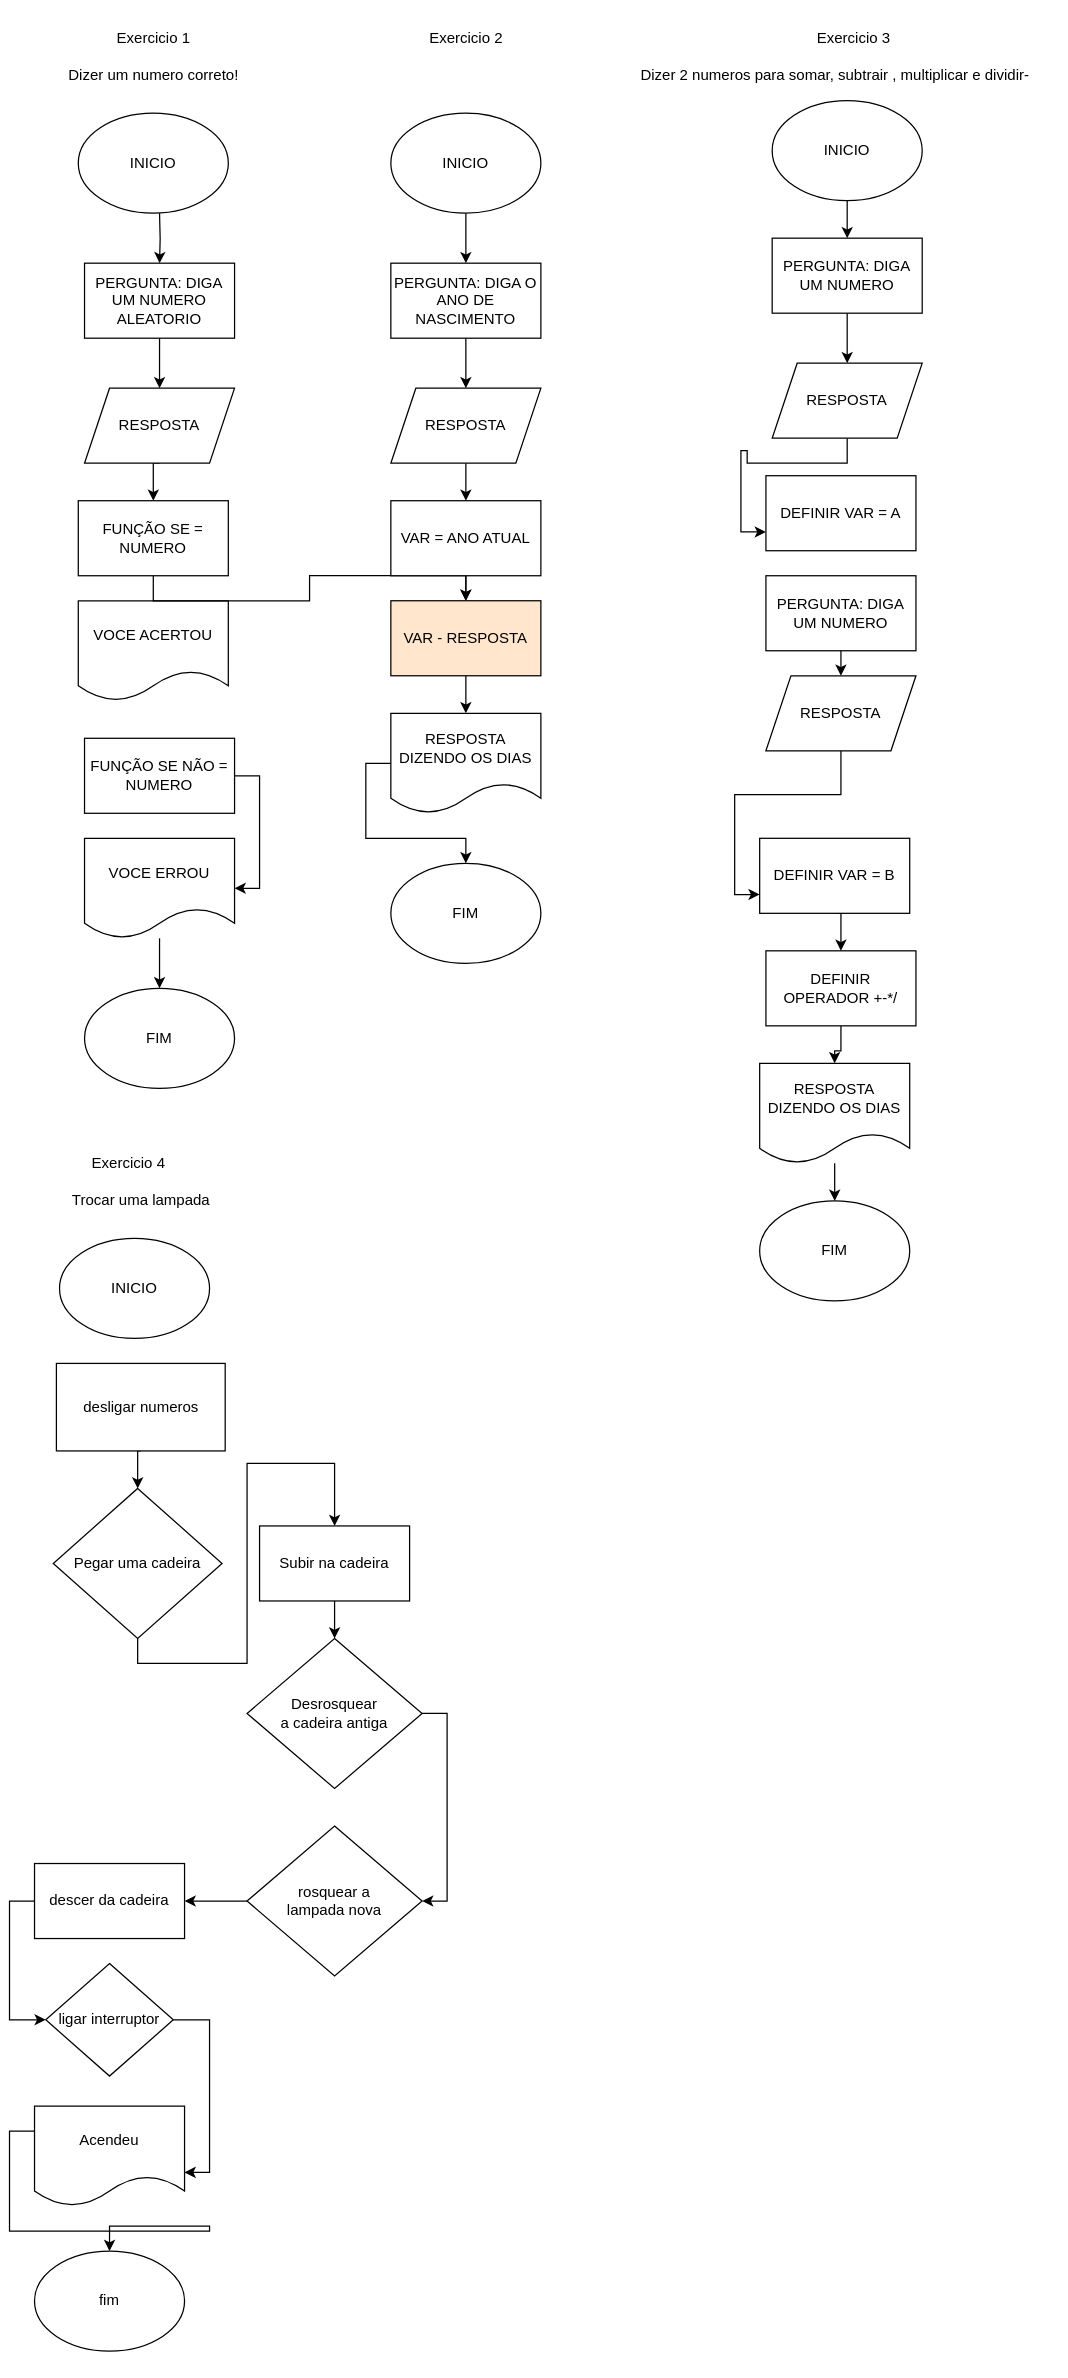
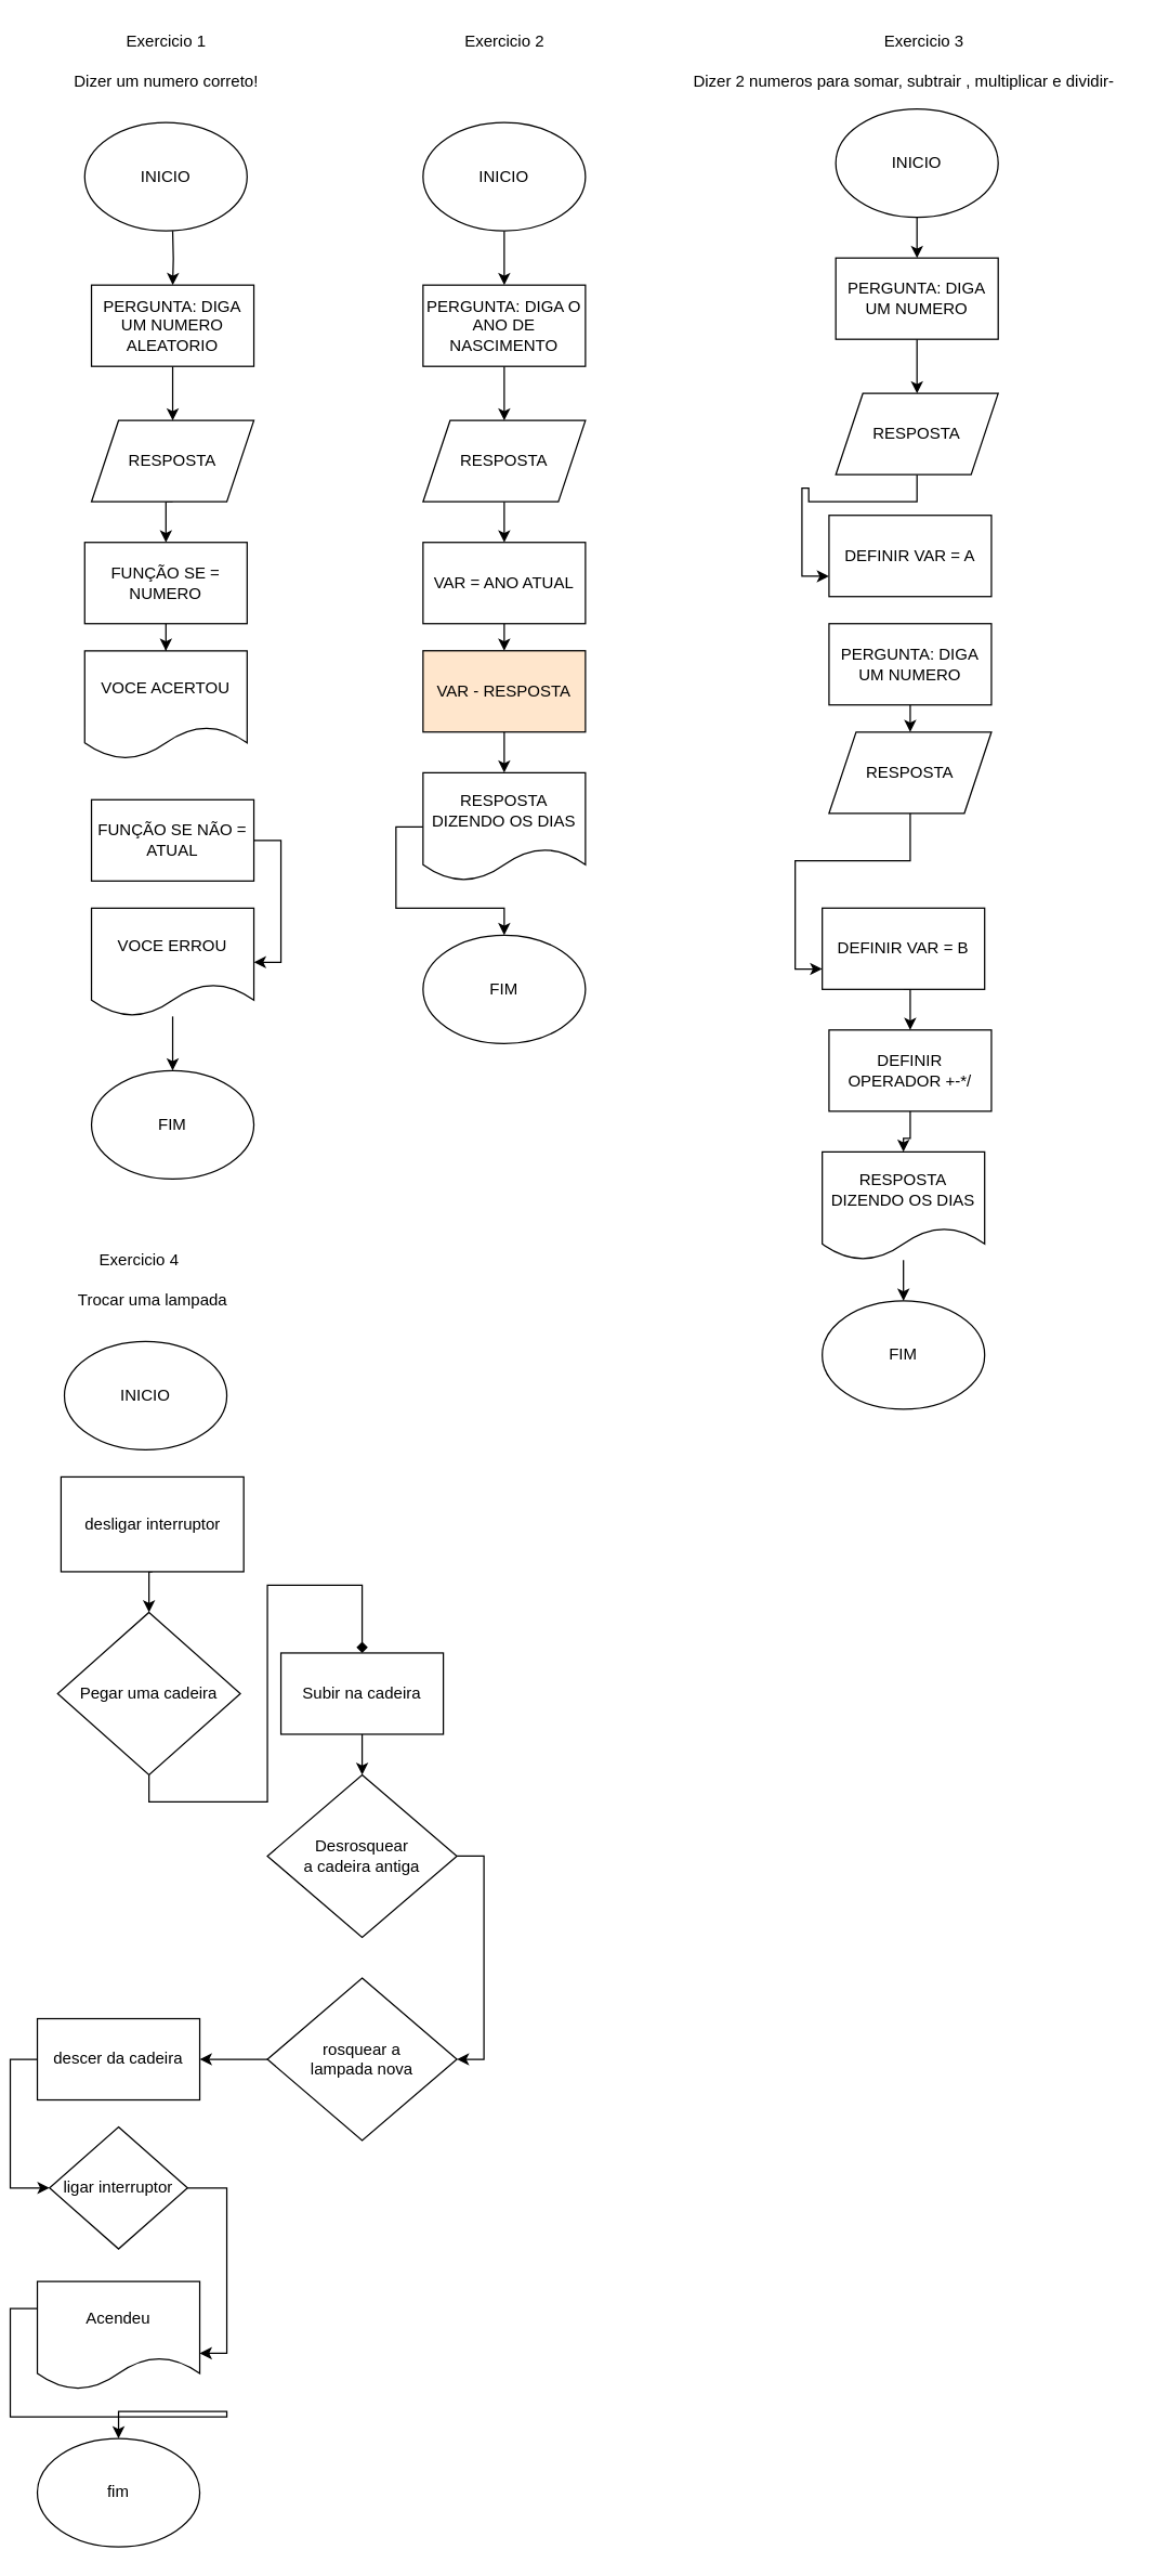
- <mxCell id="11" style="edgeStyle=orthogonalEdgeStyle;rounded=0;orthogonalLoop=1;jettySize=auto;html=1;exitX=0.5;exitY=1;exitDx=0;exitDy=0;" parent="1" source="12" target="28" edge="1"><mxGeometry relative="1" as="geometry" /></mxCell>
+ <mxCell id="11" style="edgeStyle=orthogonalEdgeStyle;rounded=0;orthogonalLoop=1;jettySize=auto;html=1;exitX=0.5;exitY=1;exitDx=0;exitDy=0;" parent="1" source="12" target="10" edge="1"><mxGeometry relative="1" as="geometry" /></mxCell>
- <mxCell id="14" value="FUNÇÃO SE NÃO = NUMERO" style="rounded=0;whiteSpace=wrap;html=1;" parent="1" vertex="1"><mxGeometry x="60" y="590" width="120" height="60" as="geometry" /></mxCell>
+ <mxCell id="14" value="FUNÇÃO SE NÃO = ATUAL" style="rounded=0;whiteSpace=wrap;html=1;" parent="1" vertex="1"><mxGeometry x="60" y="590" width="120" height="60" as="geometry" /></mxCell>
- <mxCell id="56" value="desligar numeros" style="rounded=0;whiteSpace=wrap;html=1;" vertex="1" parent="1"><mxGeometry x="37.5" y="1090" width="135" height="70" as="geometry" /></mxCell>
+ <mxCell id="56" value="desligar interruptor" style="rounded=0;whiteSpace=wrap;html=1;" vertex="1" parent="1"><mxGeometry x="37.5" y="1090" width="135" height="70" as="geometry" /></mxCell>
- <mxCell id="57" style="edgeStyle=orthogonalEdgeStyle;rounded=0;orthogonalLoop=1;jettySize=auto;html=1;exitX=0.5;exitY=1;exitDx=0;exitDy=0;entryX=0.5;entryY=0;entryDx=0;entryDy=0;" edge="1" parent="1" source="58" target="60"><mxGeometry relative="1" as="geometry" /></mxCell>
+ <mxCell id="57" style="edgeStyle=orthogonalEdgeStyle;rounded=0;orthogonalLoop=1;jettySize=auto;html=1;exitX=0.5;exitY=1;exitDx=0;exitDy=0;entryX=0.5;entryY=0;entryDx=0;entryDy=0;endArrow=diamond;" edge="1" parent="1" source="58" target="60"><mxGeometry relative="1" as="geometry" /></mxCell>
